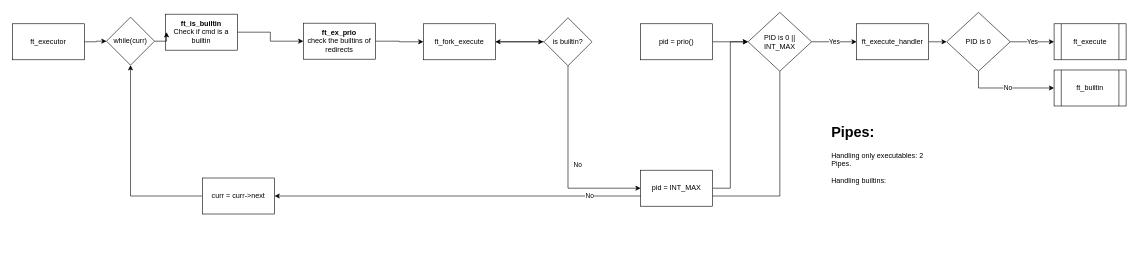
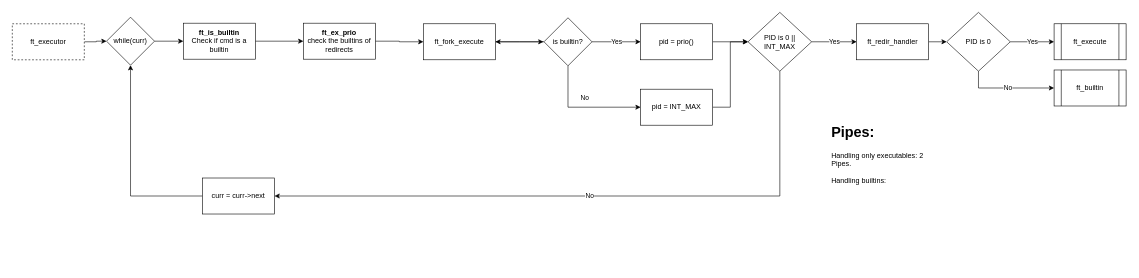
- <mxCell id="18" value="&lt;b&gt;ft_is_builtin&lt;/b&gt;&lt;div&gt;Check if cmd is a builtin&lt;/div&gt;" style="whiteSpace=wrap;html=1;rounded=0;" vertex="1" parent="1"><mxGeometry x="275" y="23" width="120" height="60" as="geometry" /></mxCell>
+ <mxCell id="18" value="&lt;b&gt;ft_is_builtin&lt;/b&gt;&lt;div&gt;Check if cmd is a builtin&lt;/div&gt;" style="whiteSpace=wrap;html=1;rounded=0;" vertex="1" parent="1"><mxGeometry x="305" y="38" width="120" height="60" as="geometry" /></mxCell>
- <mxCell id="16" value="ft_executor" style="whiteSpace=wrap;html=1;rounded=0;" vertex="1" parent="1"><mxGeometry x="20" y="39" width="120" height="60" as="geometry" /></mxCell>
+ <mxCell id="16" value="ft_executor" style="whiteSpace=wrap;html=1;rounded=0;dashed=1;" vertex="1" parent="1"><mxGeometry x="20" y="39" width="120" height="60" as="geometry" /></mxCell>
+ <mxCell id="5" value="Yes" style="edgeStyle=orthogonalEdgeStyle;rounded=0;orthogonalLoop=1;jettySize=auto;html=1;" edge="1" parent="1" source="7" target="9"><mxGeometry relative="1" as="geometry" /></mxCell>
- <mxCell id="14" value="ft_execute_handler" style="whiteSpace=wrap;html=1;" vertex="1" parent="1"><mxGeometry x="1427" y="39" width="120" height="60" as="geometry" /></mxCell>
+ <mxCell id="14" value="ft_redir_handler" style="whiteSpace=wrap;html=1;" vertex="1" parent="1"><mxGeometry x="1427" y="39" width="120" height="60" as="geometry" /></mxCell>
- <mxCell id="26" value="pid = INT_MAX" style="whiteSpace=wrap;html=1;" vertex="1" parent="1"><mxGeometry x="1067" y="283" width="120" height="60" as="geometry" /></mxCell>
+ <mxCell id="26" value="pid = INT_MAX" style="whiteSpace=wrap;html=1;" vertex="1" parent="1"><mxGeometry x="1067" y="148" width="120" height="60" as="geometry" /></mxCell>
